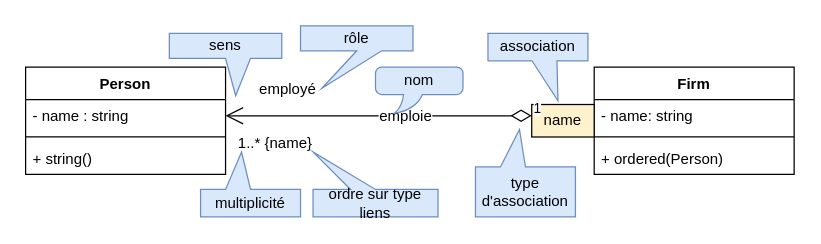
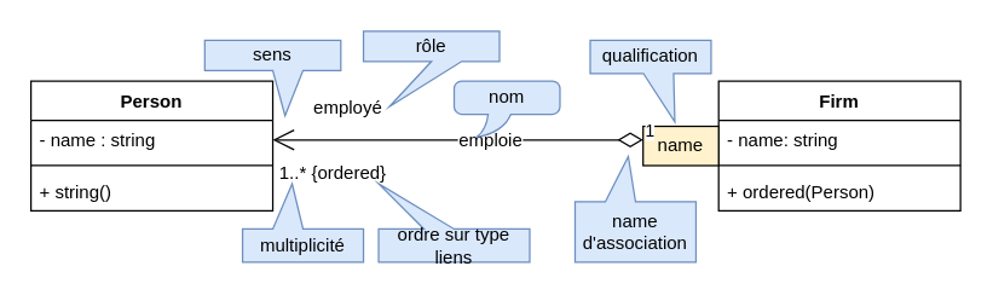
- <mxCell id="18" value="association" style="shape=callout;whiteSpace=wrap;html=1;perimeter=calloutPerimeter;size=32;position=0.44;fillColor=#dae8fc;strokeColor=#6c8ebf;position2=0.7;" vertex="1" parent="1"><mxGeometry x="390" y="26" width="80" height="54" as="geometry" /></mxCell>
+ <mxCell id="18" value="qualification" style="shape=callout;whiteSpace=wrap;html=1;perimeter=calloutPerimeter;size=32;position=0.44;fillColor=#dae8fc;strokeColor=#6c8ebf;position2=0.7;" vertex="1" parent="1"><mxGeometry x="390" y="26" width="80" height="54" as="geometry" /></mxCell>
- <mxCell id="14" value="1..* {name}" style="text;align=center;fontStyle=0;verticalAlign=middle;spacingLeft=3;spacingRight=3;strokeColor=none;rotatable=0;points=[[0,0.5],[1,0.5]];portConstraint=eastwest;" vertex="1" parent="1"><mxGeometry x="180" y="100" width="80" height="26" as="geometry" /></mxCell>
+ <mxCell id="14" value="1..* {ordered}" style="text;align=center;fontStyle=0;verticalAlign=middle;spacingLeft=3;spacingRight=3;strokeColor=none;rotatable=0;points=[[0,0.5],[1,0.5]];portConstraint=eastwest;" vertex="1" parent="1"><mxGeometry x="180" y="100" width="80" height="26" as="geometry" /></mxCell>
- <mxCell id="17" value="type d'association" style="shape=callout;whiteSpace=wrap;html=1;perimeter=calloutPerimeter;direction=west;position2=0.56;fillColor=#dae8fc;strokeColor=#6c8ebf;" vertex="1" parent="1"><mxGeometry x="380" y="103" width="80" height="70" as="geometry" /></mxCell>
+ <mxCell id="17" value="name d'association" style="shape=callout;whiteSpace=wrap;html=1;perimeter=calloutPerimeter;direction=west;position2=0.56;fillColor=#dae8fc;strokeColor=#6c8ebf;" vertex="1" parent="1"><mxGeometry x="380" y="103" width="80" height="70" as="geometry" /></mxCell>
